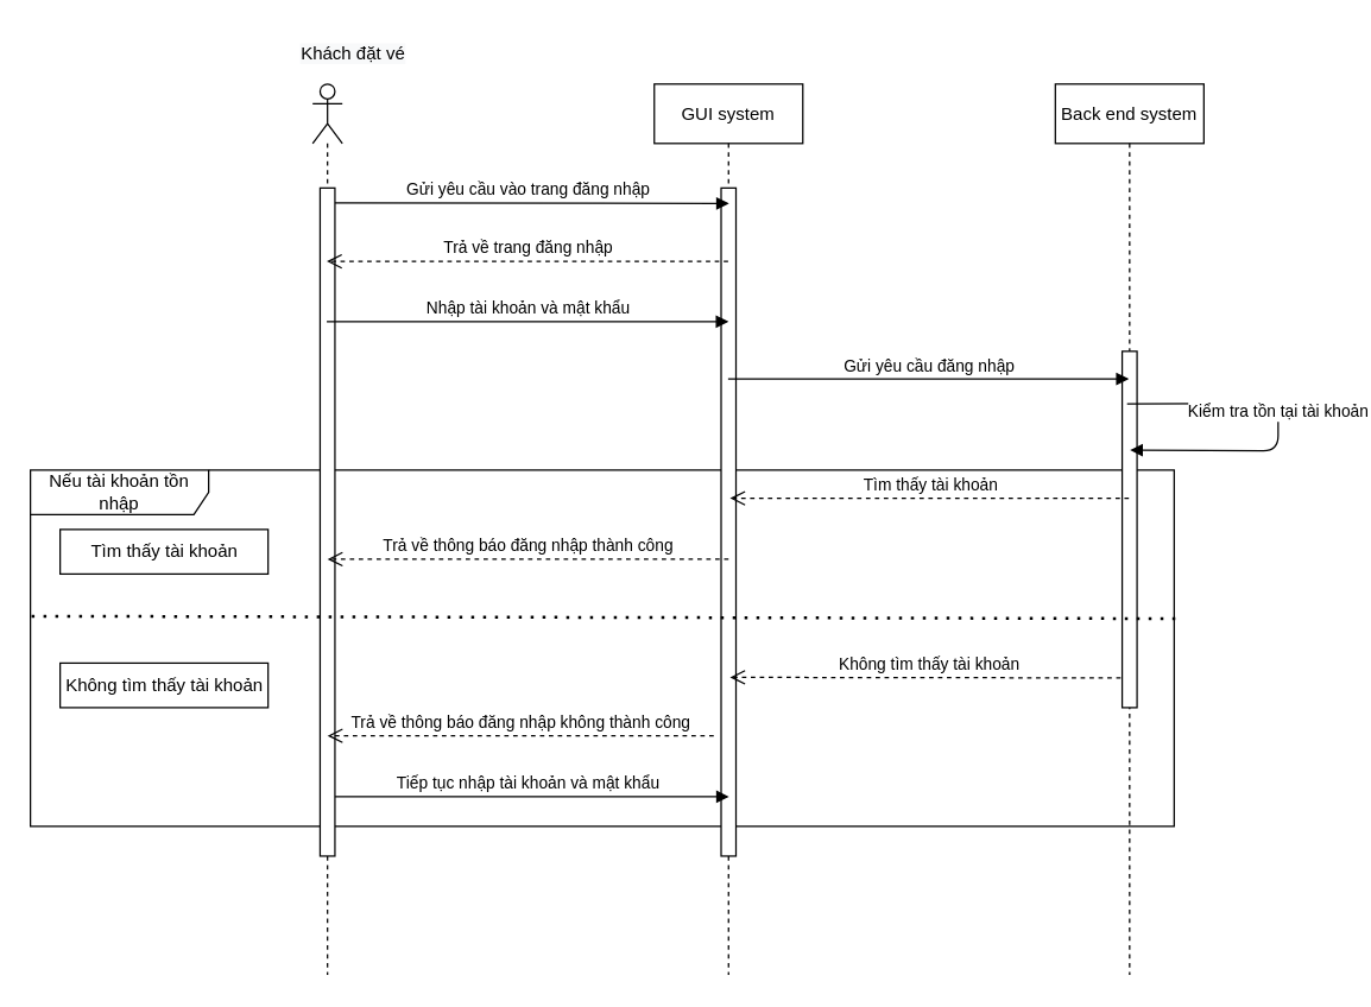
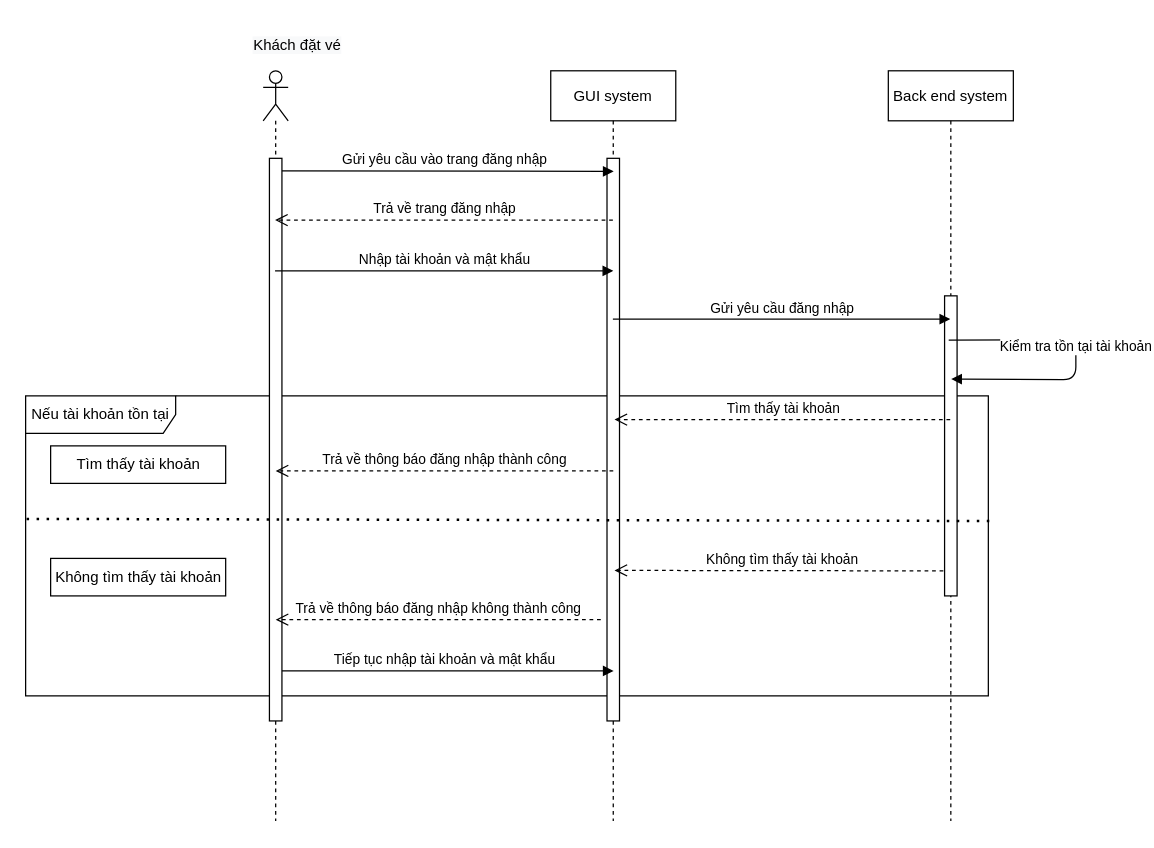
- <mxCell id="2" value="Nếu tài khoản tồn nhập" style="shape=umlFrame;whiteSpace=wrap;html=1;width=120;height=30;swimlaneFillColor=none;aspect=fixed;" vertex="1" parent="1"><mxGeometry x="20" y="310" width="770" height="240" as="geometry" /></mxCell>
+ <mxCell id="2" value="Nếu tài khoản tồn tại" style="shape=umlFrame;whiteSpace=wrap;html=1;width=120;height=30;swimlaneFillColor=none;aspect=fixed;" vertex="1" parent="1"><mxGeometry x="20" y="310" width="770" height="240" as="geometry" /></mxCell>
